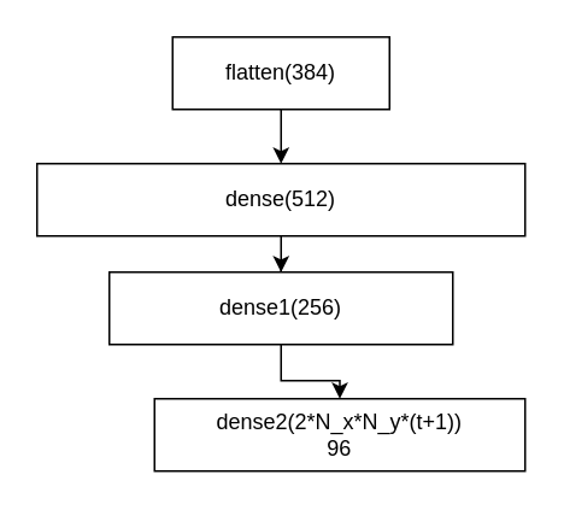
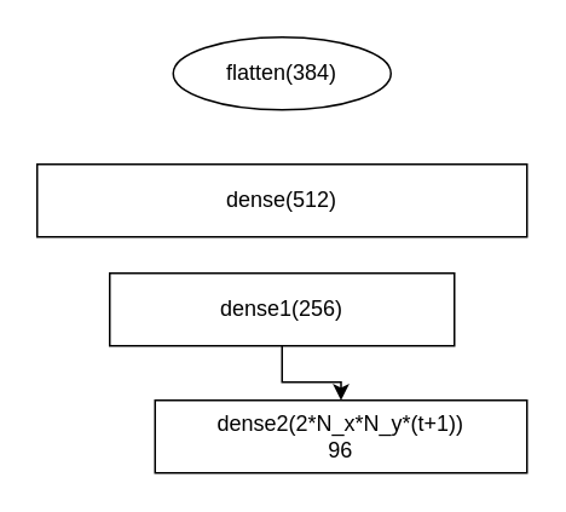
- <mxCell id="3" value="flatten(384)" style="rounded=0;whiteSpace=wrap;html=1;" vertex="1" parent="1"><mxGeometry x="95" y="20" width="120" height="40" as="geometry" /></mxCell>
+ <mxCell id="3" value="flatten(384)" style="ellipse;whiteSpace=wrap;html=1;" vertex="1" parent="1"><mxGeometry x="95" y="20" width="120" height="40" as="geometry" /></mxCell>
- <mxCell id="2" style="edgeStyle=orthogonalEdgeStyle;rounded=0;orthogonalLoop=1;jettySize=auto;html=1;exitX=0.5;exitY=1;exitDx=0;exitDy=0;" edge="1" parent="1" source="3" target="5"><mxGeometry relative="1" as="geometry" /></mxCell>
- <mxCell id="4" style="edgeStyle=orthogonalEdgeStyle;rounded=0;orthogonalLoop=1;jettySize=auto;html=1;exitX=0.5;exitY=1;exitDx=0;exitDy=0;" edge="1" parent="1" source="5" target="7"><mxGeometry relative="1" as="geometry" /></mxCell>
